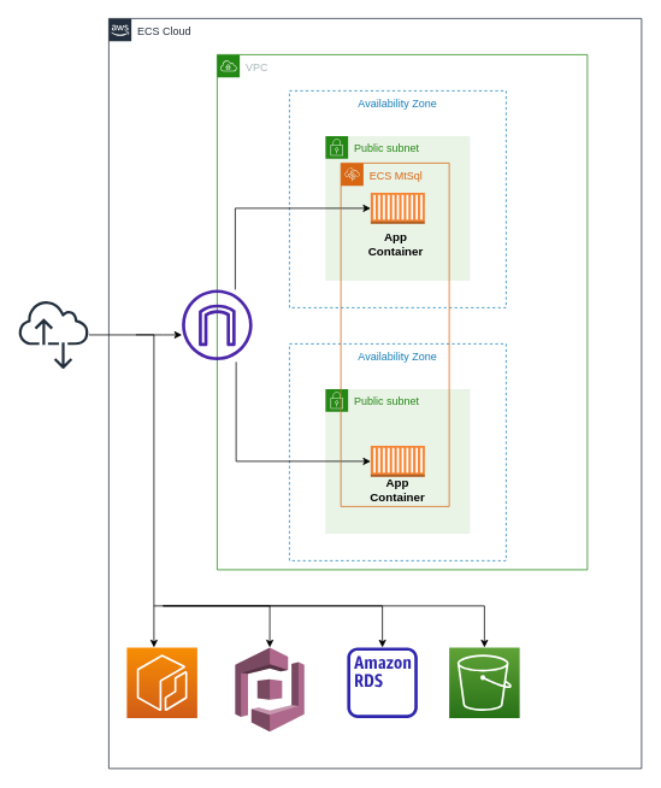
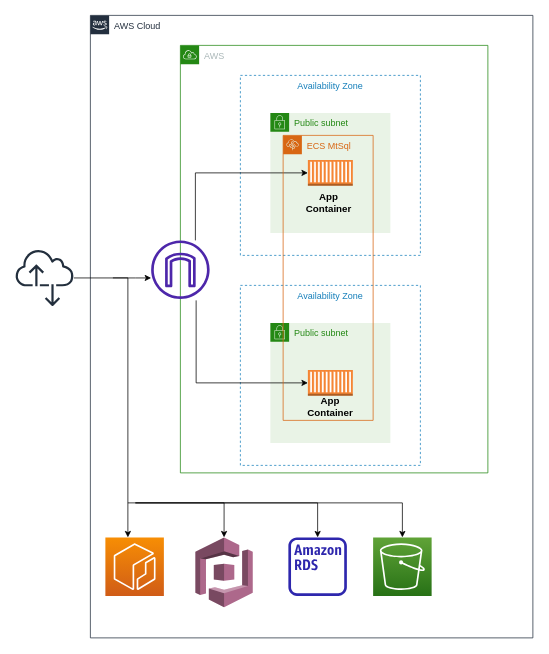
- <mxCell id="2" value="ECS Cloud" style="points=[[0,0],[0.25,0],[0.5,0],[0.75,0],[1,0],[1,0.25],[1,0.5],[1,0.75],[1,1],[0.75,1],[0.5,1],[0.25,1],[0,1],[0,0.75],[0,0.5],[0,0.25]];outlineConnect=0;gradientColor=none;html=1;whiteSpace=wrap;fontSize=12;fontStyle=0;container=1;pointerEvents=0;collapsible=0;recursiveResize=0;shape=mxgraph.aws4.group;grIcon=mxgraph.aws4.group_aws_cloud_alt;strokeColor=#232F3E;fillColor=none;verticalAlign=top;align=left;spacingLeft=30;fontColor=#232F3E;dashed=0;" vertex="1" parent="1"><mxGeometry x="120" width="590" height="830" as="geometry" y="20" /></mxCell>
+ <mxCell id="2" value="AWS Cloud" style="points=[[0,0],[0.25,0],[0.5,0],[0.75,0],[1,0],[1,0.25],[1,0.5],[1,0.75],[1,1],[0.75,1],[0.5,1],[0.25,1],[0,1],[0,0.75],[0,0.5],[0,0.25]];outlineConnect=0;gradientColor=none;html=1;whiteSpace=wrap;fontSize=12;fontStyle=0;container=1;pointerEvents=0;collapsible=0;recursiveResize=0;shape=mxgraph.aws4.group;grIcon=mxgraph.aws4.group_aws_cloud_alt;strokeColor=#232F3E;fillColor=none;verticalAlign=top;align=left;spacingLeft=30;fontColor=#232F3E;dashed=0;" vertex="1" parent="1"><mxGeometry x="120" width="590" height="830" as="geometry" y="20" /></mxCell>
- <mxCell id="3" value="VPC" style="points=[[0,0],[0.25,0],[0.5,0],[0.75,0],[1,0],[1,0.25],[1,0.5],[1,0.75],[1,1],[0.75,1],[0.5,1],[0.25,1],[0,1],[0,0.75],[0,0.5],[0,0.25]];outlineConnect=0;gradientColor=none;html=1;whiteSpace=wrap;fontSize=12;fontStyle=0;container=1;pointerEvents=0;collapsible=0;recursiveResize=0;shape=mxgraph.aws4.group;grIcon=mxgraph.aws4.group_vpc;strokeColor=#248814;fillColor=none;verticalAlign=top;align=left;spacingLeft=30;fontColor=#AAB7B8;dashed=0;" vertex="1" parent="2"><mxGeometry x="120" y="40" width="410" height="570" as="geometry" /></mxCell>
+ <mxCell id="3" value="AWS" style="points=[[0,0],[0.25,0],[0.5,0],[0.75,0],[1,0],[1,0.25],[1,0.5],[1,0.75],[1,1],[0.75,1],[0.5,1],[0.25,1],[0,1],[0,0.75],[0,0.5],[0,0.25]];outlineConnect=0;gradientColor=none;html=1;whiteSpace=wrap;fontSize=12;fontStyle=0;container=1;pointerEvents=0;collapsible=0;recursiveResize=0;shape=mxgraph.aws4.group;grIcon=mxgraph.aws4.group_vpc;strokeColor=#248814;fillColor=none;verticalAlign=top;align=left;spacingLeft=30;fontColor=#AAB7B8;dashed=0;" vertex="1" parent="2"><mxGeometry x="120" y="40" width="410" height="570" as="geometry" /></mxCell>
